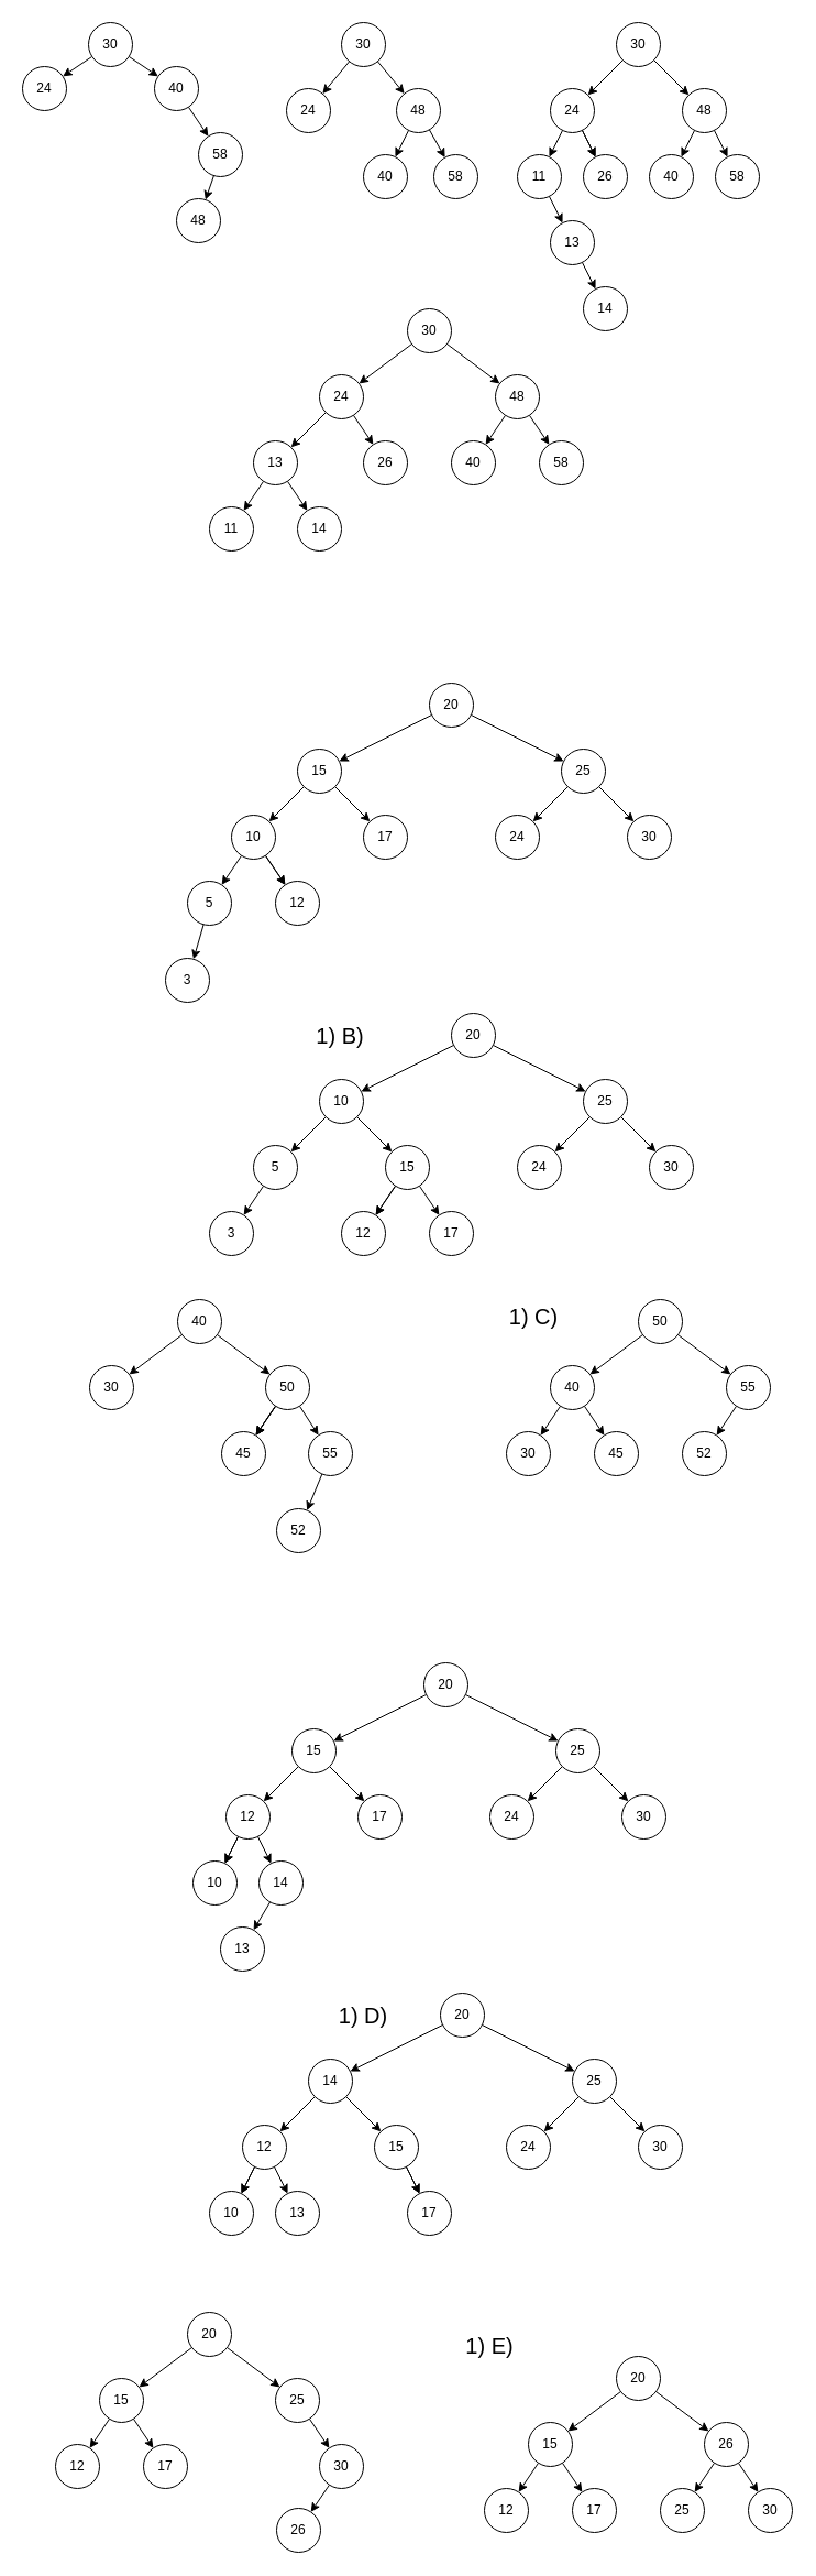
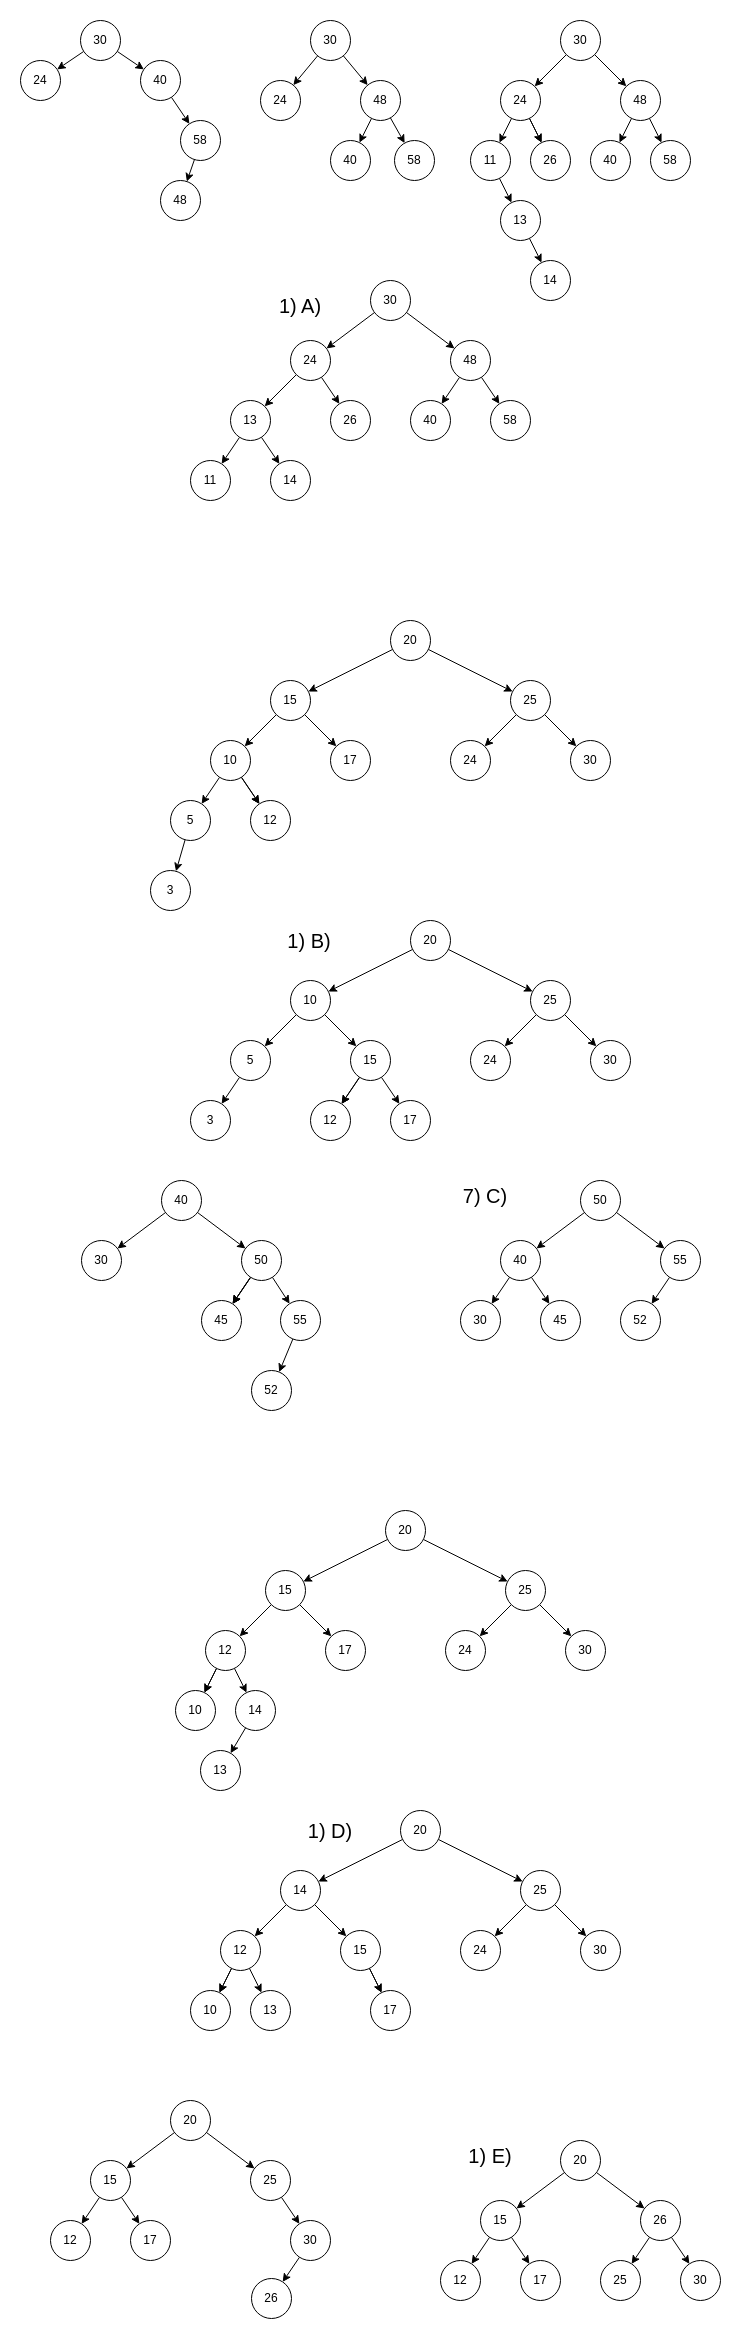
+ <mxCell id="120" value="&lt;font style=&quot;font-size: 20px&quot;&gt;1) A)&lt;/font&gt;" style="text;html=1;strokeColor=none;fillColor=none;align=center;verticalAlign=middle;whiteSpace=wrap;rounded=0;" vertex="1" parent="1"><mxGeometry x="270" y="290" width="60" height="30" as="geometry" /></mxCell>
- <mxCell id="155" value="1) C)" style="text;html=1;strokeColor=none;fillColor=none;align=center;verticalAlign=middle;whiteSpace=wrap;rounded=0;fontSize=20;" vertex="1" parent="1"><mxGeometry x="455" y="1180" width="60" height="30" as="geometry" /></mxCell>
+ <mxCell id="155" value="7) C)" style="text;html=1;strokeColor=none;fillColor=none;align=center;verticalAlign=middle;whiteSpace=wrap;rounded=0;fontSize=20;" vertex="1" parent="1"><mxGeometry x="455" y="1180" width="60" height="30" as="geometry" /></mxCell>
- <mxCell id="190" value="1) E)" style="text;html=1;strokeColor=none;fillColor=none;align=center;verticalAlign=middle;whiteSpace=wrap;rounded=0;fontSize=20;" vertex="1" parent="1"><mxGeometry x="415" y="2115" width="60" height="30" as="geometry" /></mxCell>
+ <mxCell id="190" value="1) E)" style="text;html=1;strokeColor=none;fillColor=none;align=center;verticalAlign=middle;whiteSpace=wrap;rounded=0;fontSize=20;" vertex="1" parent="1"><mxGeometry x="460" y="2140" width="60" height="30" as="geometry" /></mxCell>
